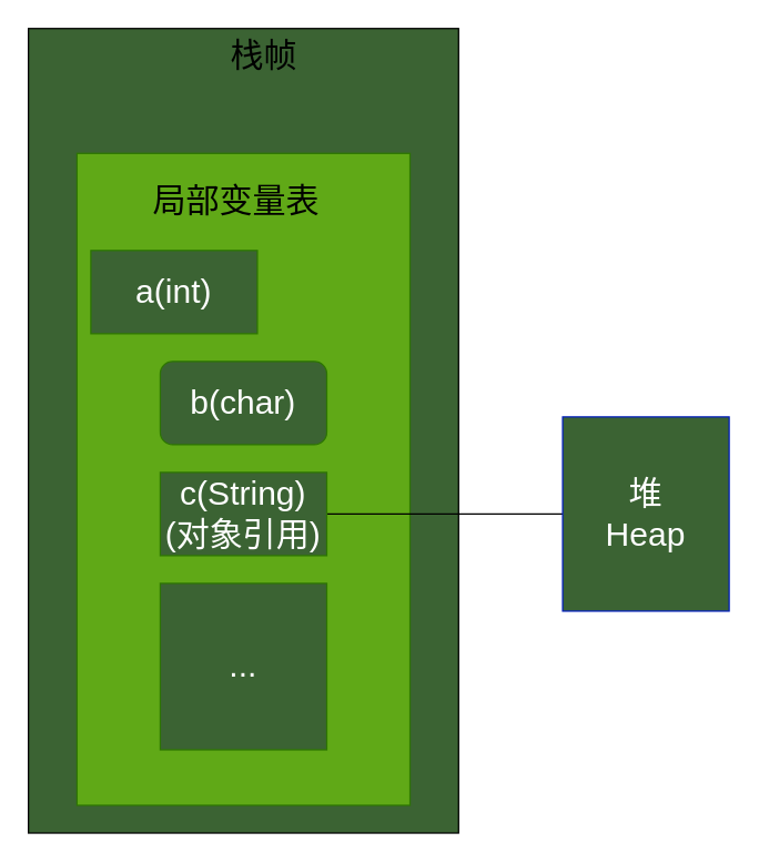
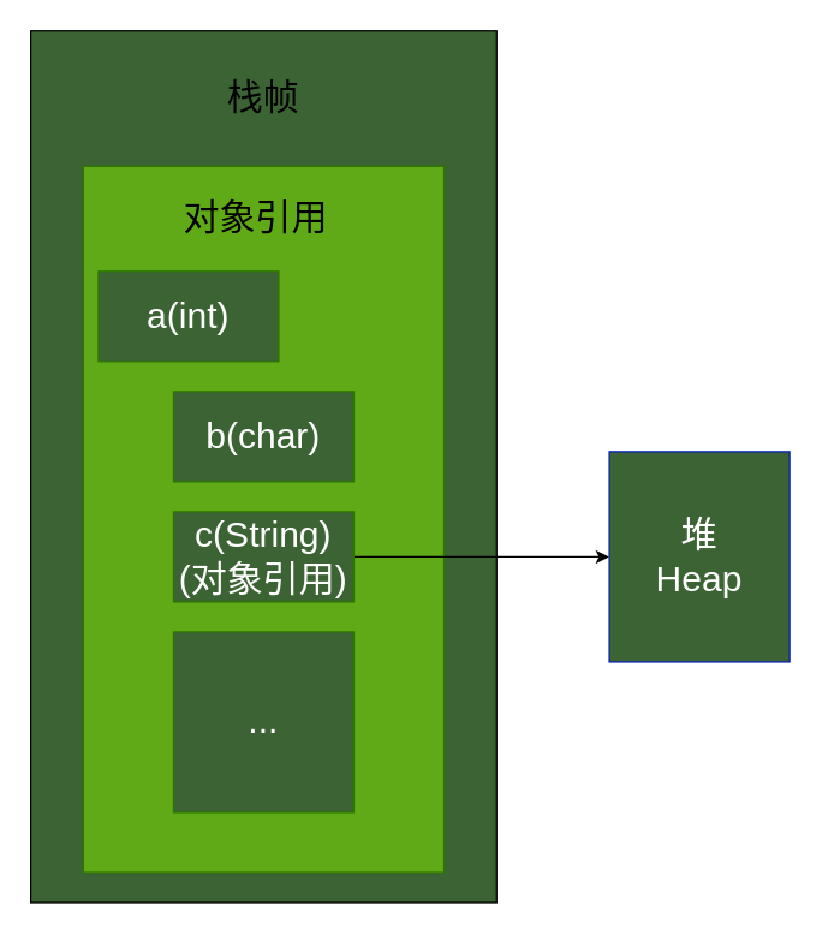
- <mxCell id="11" value="栈帧" style="text;html=1;strokeColor=none;fillColor=none;align=center;verticalAlign=middle;whiteSpace=wrap;rounded=0;fontSize=24;" vertex="1" parent="1"><mxGeometry x="160" y="25" width="60" height="30" as="geometry" /></mxCell>
+ <mxCell id="11" value="栈帧" style="text;html=1;strokeColor=none;fillColor=none;align=center;verticalAlign=middle;whiteSpace=wrap;rounded=0;fontSize=24;" vertex="1" parent="1"><mxGeometry x="145" y="50" width="60" height="30" as="geometry" /></mxCell>
- <mxCell id="4" value="局部变量表" style="text;html=1;strokeColor=none;fillColor=none;align=center;verticalAlign=middle;whiteSpace=wrap;rounded=0;fontSize=24;" vertex="1" parent="1"><mxGeometry x="105" y="130" width="130" height="30" as="geometry" /></mxCell>
+ <mxCell id="4" value="对象引用" style="text;html=1;strokeColor=none;fillColor=none;align=center;verticalAlign=middle;whiteSpace=wrap;rounded=0;fontSize=24;" vertex="1" parent="1"><mxGeometry x="105" y="130" width="130" height="30" as="geometry" /></mxCell>
- <mxCell id="6" value="b(char)" style="whiteSpace=wrap;html=1;fontSize=24;fillColor=#3B6333;fontColor=#ffffff;strokeColor=#2D7600;rounded=1;" vertex="1" parent="1"><mxGeometry x="115" y="260" width="120" height="60" as="geometry" /></mxCell>
+ <mxCell id="6" value="b(char)" style="rounded=0;whiteSpace=wrap;html=1;fontSize=24;fillColor=#3B6333;fontColor=#ffffff;strokeColor=#2D7600;" vertex="1" parent="1"><mxGeometry x="115" y="260" width="120" height="60" as="geometry" /></mxCell>
- <mxCell id="7" style="edgeStyle=none;html=1;entryX=0;entryY=0.5;entryDx=0;entryDy=0;fontSize=24;endArrow=none;" edge="1" parent="1" source="8" target="10"><mxGeometry relative="1" as="geometry" /></mxCell>
+ <mxCell id="7" style="edgeStyle=none;html=1;entryX=0;entryY=0.5;entryDx=0;entryDy=0;fontSize=24;" edge="1" parent="1" source="8" target="10"><mxGeometry relative="1" as="geometry" /></mxCell>
